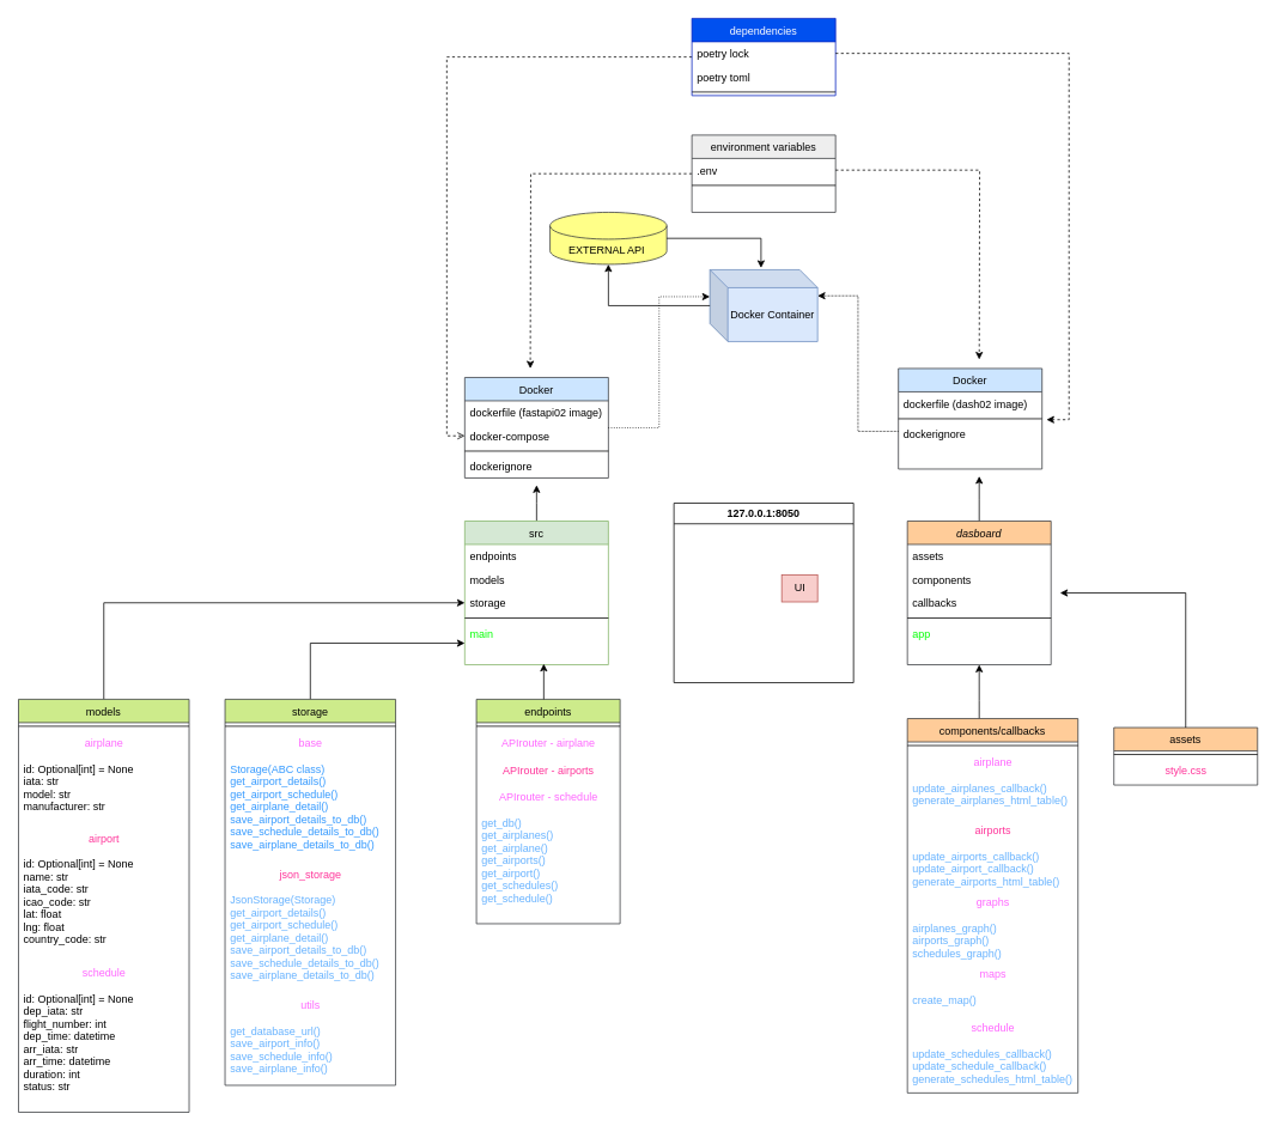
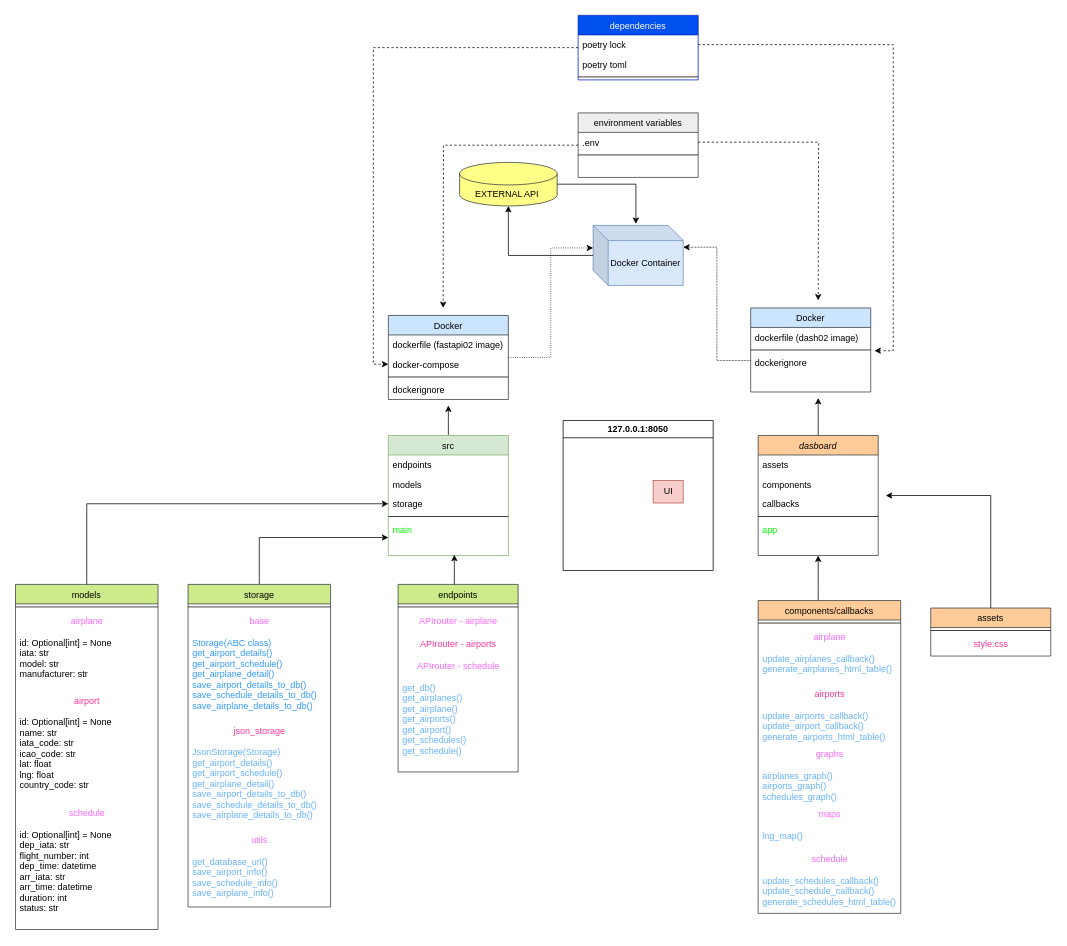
- <mxCell id="55" value="EXTERNAL API&amp;nbsp;" style="shape=cylinder3;whiteSpace=wrap;html=1;boundedLbl=1;backgroundOutline=1;size=15;fillColor=#ffff88;strokeColor=#36393d;" vertex="1" parent="1"><mxGeometry x="612" y="236" width="130" height="58" as="geometry" /></mxCell>
+ <mxCell id="55" value="EXTERNAL API&amp;nbsp;" style="shape=cylinder3;whiteSpace=wrap;html=1;boundedLbl=1;backgroundOutline=1;size=15;fillColor=#ffff88;strokeColor=#36393d;" vertex="1" parent="1"><mxGeometry x="612" y="216" width="130" height="58" as="geometry" /></mxCell>
- <mxCell id="16" style="edgeStyle=orthogonalEdgeStyle;rounded=0;orthogonalLoop=1;jettySize=auto;html=1;entryX=0;entryY=0.5;entryDx=0;entryDy=0;dashed=1;endArrow=open;" edge="1" parent="1" source="17" target="28"><mxGeometry relative="1" as="geometry"><mxPoint x="510" y="500" as="targetPoint" /><Array as="points"><mxPoint x="497" y="63" /><mxPoint x="497" y="485" /></Array></mxGeometry></mxCell>
+ <mxCell id="16" style="edgeStyle=orthogonalEdgeStyle;rounded=0;orthogonalLoop=1;jettySize=auto;html=1;entryX=0;entryY=0.5;entryDx=0;entryDy=0;dashed=1;" edge="1" parent="1" source="17" target="28"><mxGeometry relative="1" as="geometry"><mxPoint x="510" y="500" as="targetPoint" /><Array as="points"><mxPoint x="497" y="63" /><mxPoint x="497" y="485" /></Array></mxGeometry></mxCell>
- <mxCell id="73" value="create_map()" style="text;align=left;verticalAlign=top;spacingLeft=4;spacingRight=4;overflow=hidden;rotatable=0;points=[[0,0.5],[1,0.5]];portConstraint=eastwest;rounded=0;shadow=0;html=0;fontColor=#66B2FF;" vertex="1" parent="64"><mxGeometry y="300" width="190" height="30" as="geometry" /></mxCell>
+ <mxCell id="73" value="lng_map()" style="text;align=left;verticalAlign=top;spacingLeft=4;spacingRight=4;overflow=hidden;rotatable=0;points=[[0,0.5],[1,0.5]];portConstraint=eastwest;rounded=0;shadow=0;html=0;fontColor=#66B2FF;" vertex="1" parent="64"><mxGeometry y="300" width="190" height="30" as="geometry" /></mxCell>
